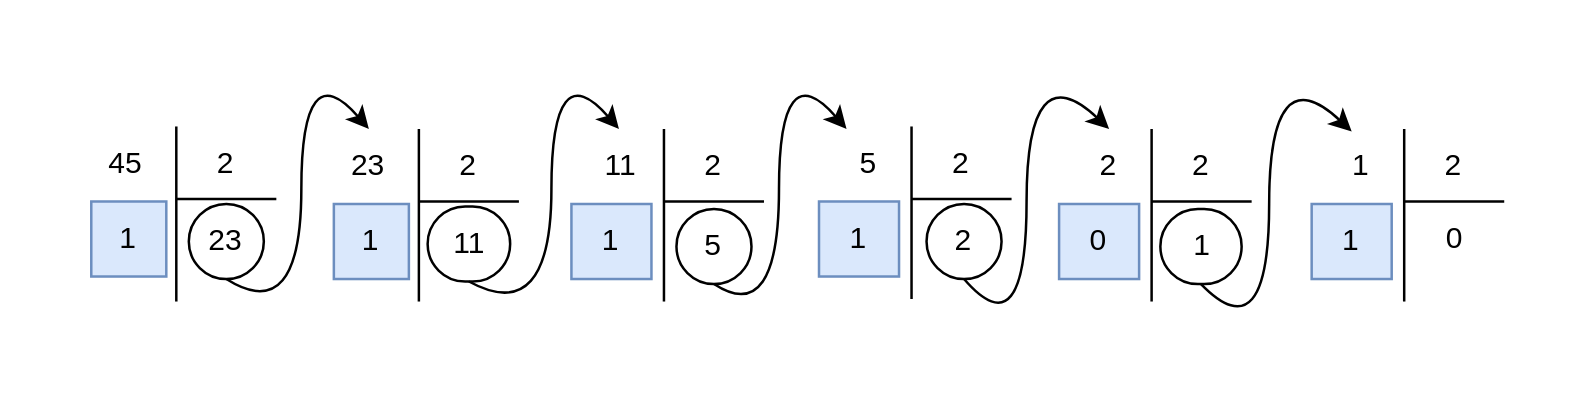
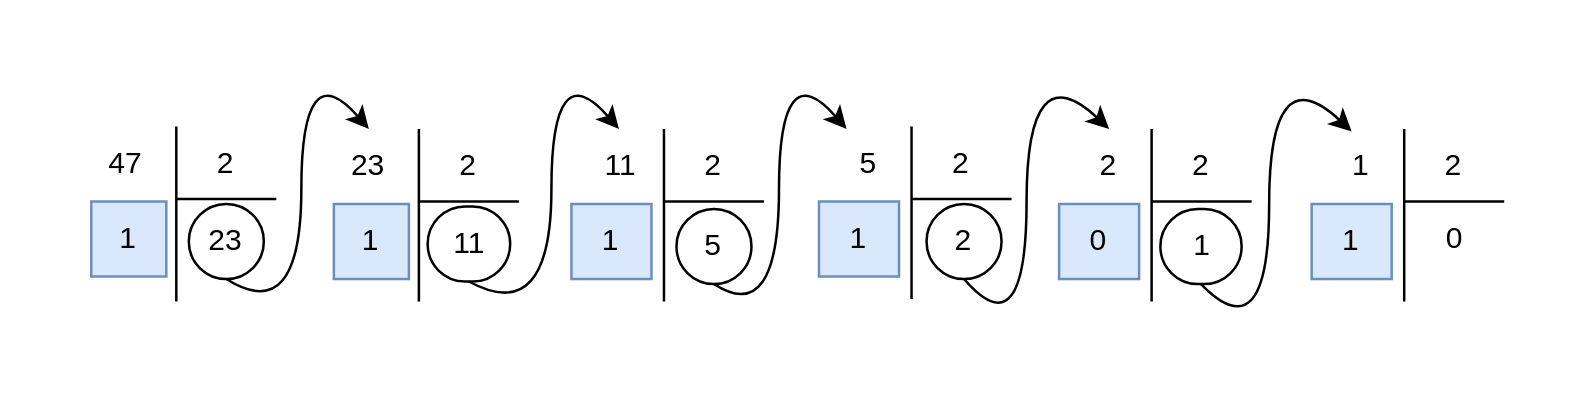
- <mxCell id="2" value="45" style="text;html=1;strokeColor=none;fillColor=none;align=center;verticalAlign=middle;whiteSpace=wrap;rounded=0;" parent="1" vertex="1"><mxGeometry x="20" y="50" width="60" height="30" as="geometry" /></mxCell>
+ <mxCell id="2" value="47" style="text;html=1;strokeColor=none;fillColor=none;align=center;verticalAlign=middle;whiteSpace=wrap;rounded=0;" parent="1" vertex="1"><mxGeometry x="20" y="50" width="60" height="30" as="geometry" /></mxCell>
